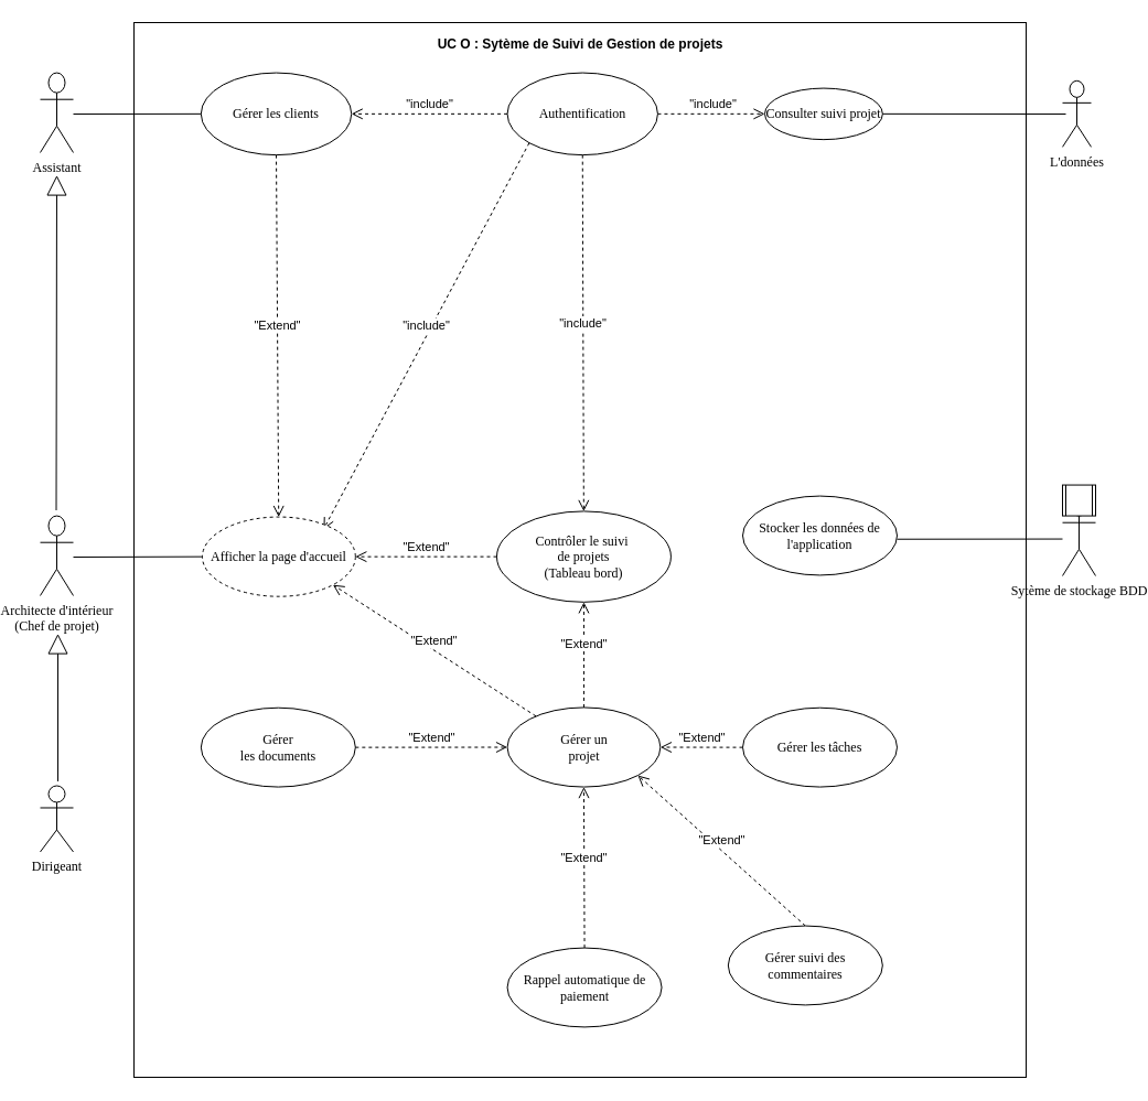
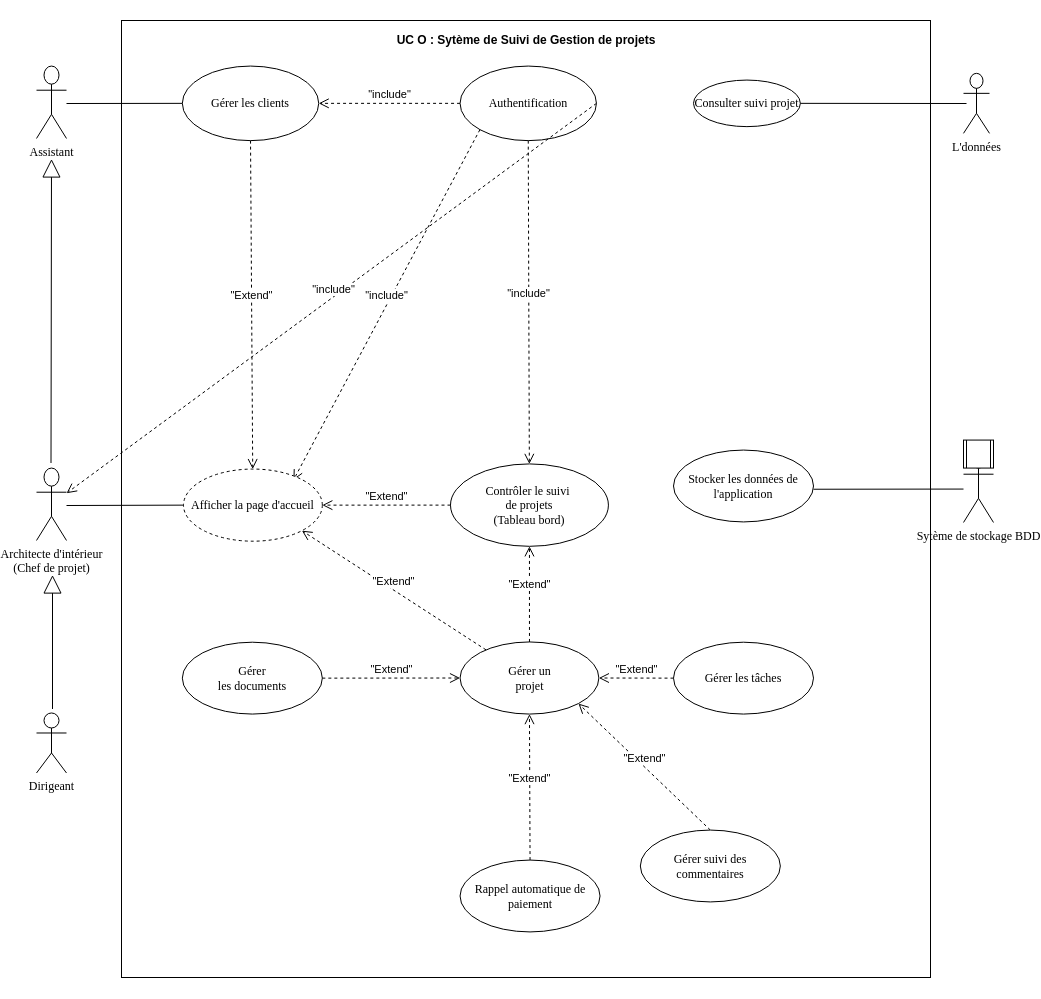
- <mxCell id="13" value="&quot;include&quot;" style="html=1;verticalAlign=bottom;endArrow=open;dashed=1;endSize=8;exitX=1;exitY=0.5;exitDx=0;exitDy=0;movable=1;resizable=1;rotatable=1;deletable=1;editable=1;connectable=1;entryX=0;entryY=0.5;entryDx=0;entryDy=0;" edge="1" source="10" target="11" parent="2"><mxGeometry x="827" y="3479.57" as="geometry"><mxPoint x="1342.4" y="3670.435" as="sourcePoint" /><mxPoint x="1486.0" y="3670.435" as="targetPoint" /><mxPoint x="2" as="offset" /></mxGeometry></mxCell>
+ <mxCell id="13" value="&quot;include&quot;" style="html=1;verticalAlign=bottom;endArrow=open;dashed=1;endSize=8;exitX=1;exitY=0.5;exitDx=0;exitDy=0;movable=1;resizable=1;rotatable=1;deletable=1;editable=1;connectable=1;" edge="1" source="10" target="36" parent="2"><mxGeometry x="827" y="3479.57" as="geometry"><mxPoint x="1342.4" y="3670.435" as="sourcePoint" /><mxPoint x="1486.0" y="3670.435" as="targetPoint" /><mxPoint x="2" as="offset" /></mxGeometry></mxCell>
- <mxCell id="31" value="&lt;font face=&quot;Century Gothic&quot;&gt;Gérer suivi des commentaires&lt;/font&gt;" style="ellipse;whiteSpace=wrap;html=1;movable=1;resizable=1;rotatable=1;deletable=1;editable=1;connectable=1;" vertex="1" parent="2"><mxGeometry x="623.84" y="819.57" width="140" height="71.86" as="geometry" /></mxCell>
+ <mxCell id="31" value="&lt;font face=&quot;Century Gothic&quot;&gt;Gérer suivi des commentaires&lt;/font&gt;" style="ellipse;whiteSpace=wrap;html=1;movable=1;resizable=1;rotatable=1;deletable=1;editable=1;connectable=1;" vertex="1" parent="2"><mxGeometry x="603.84" y="809.57" width="140" height="71.86" as="geometry" /></mxCell>
